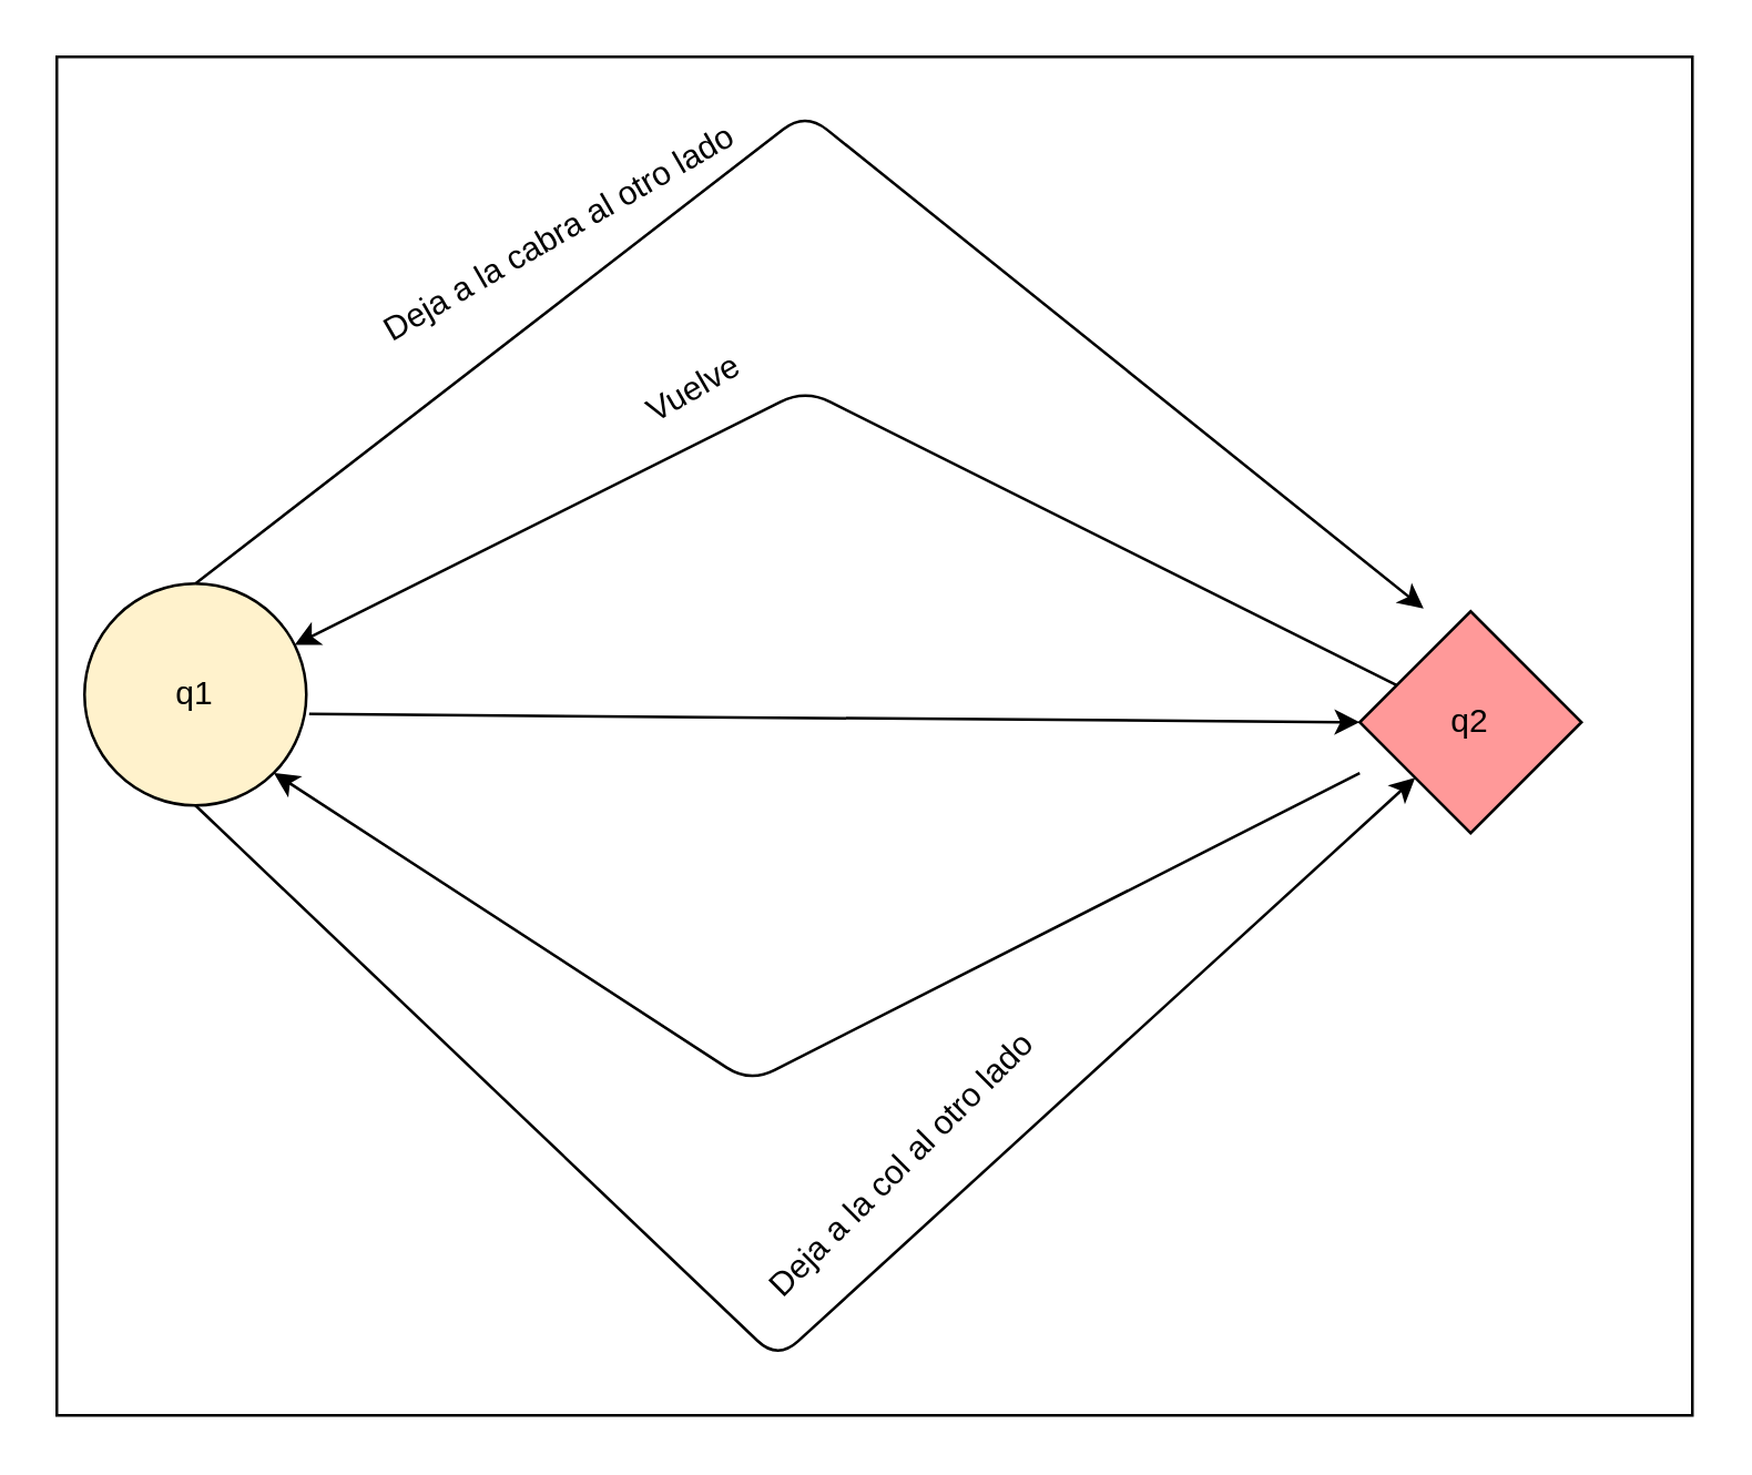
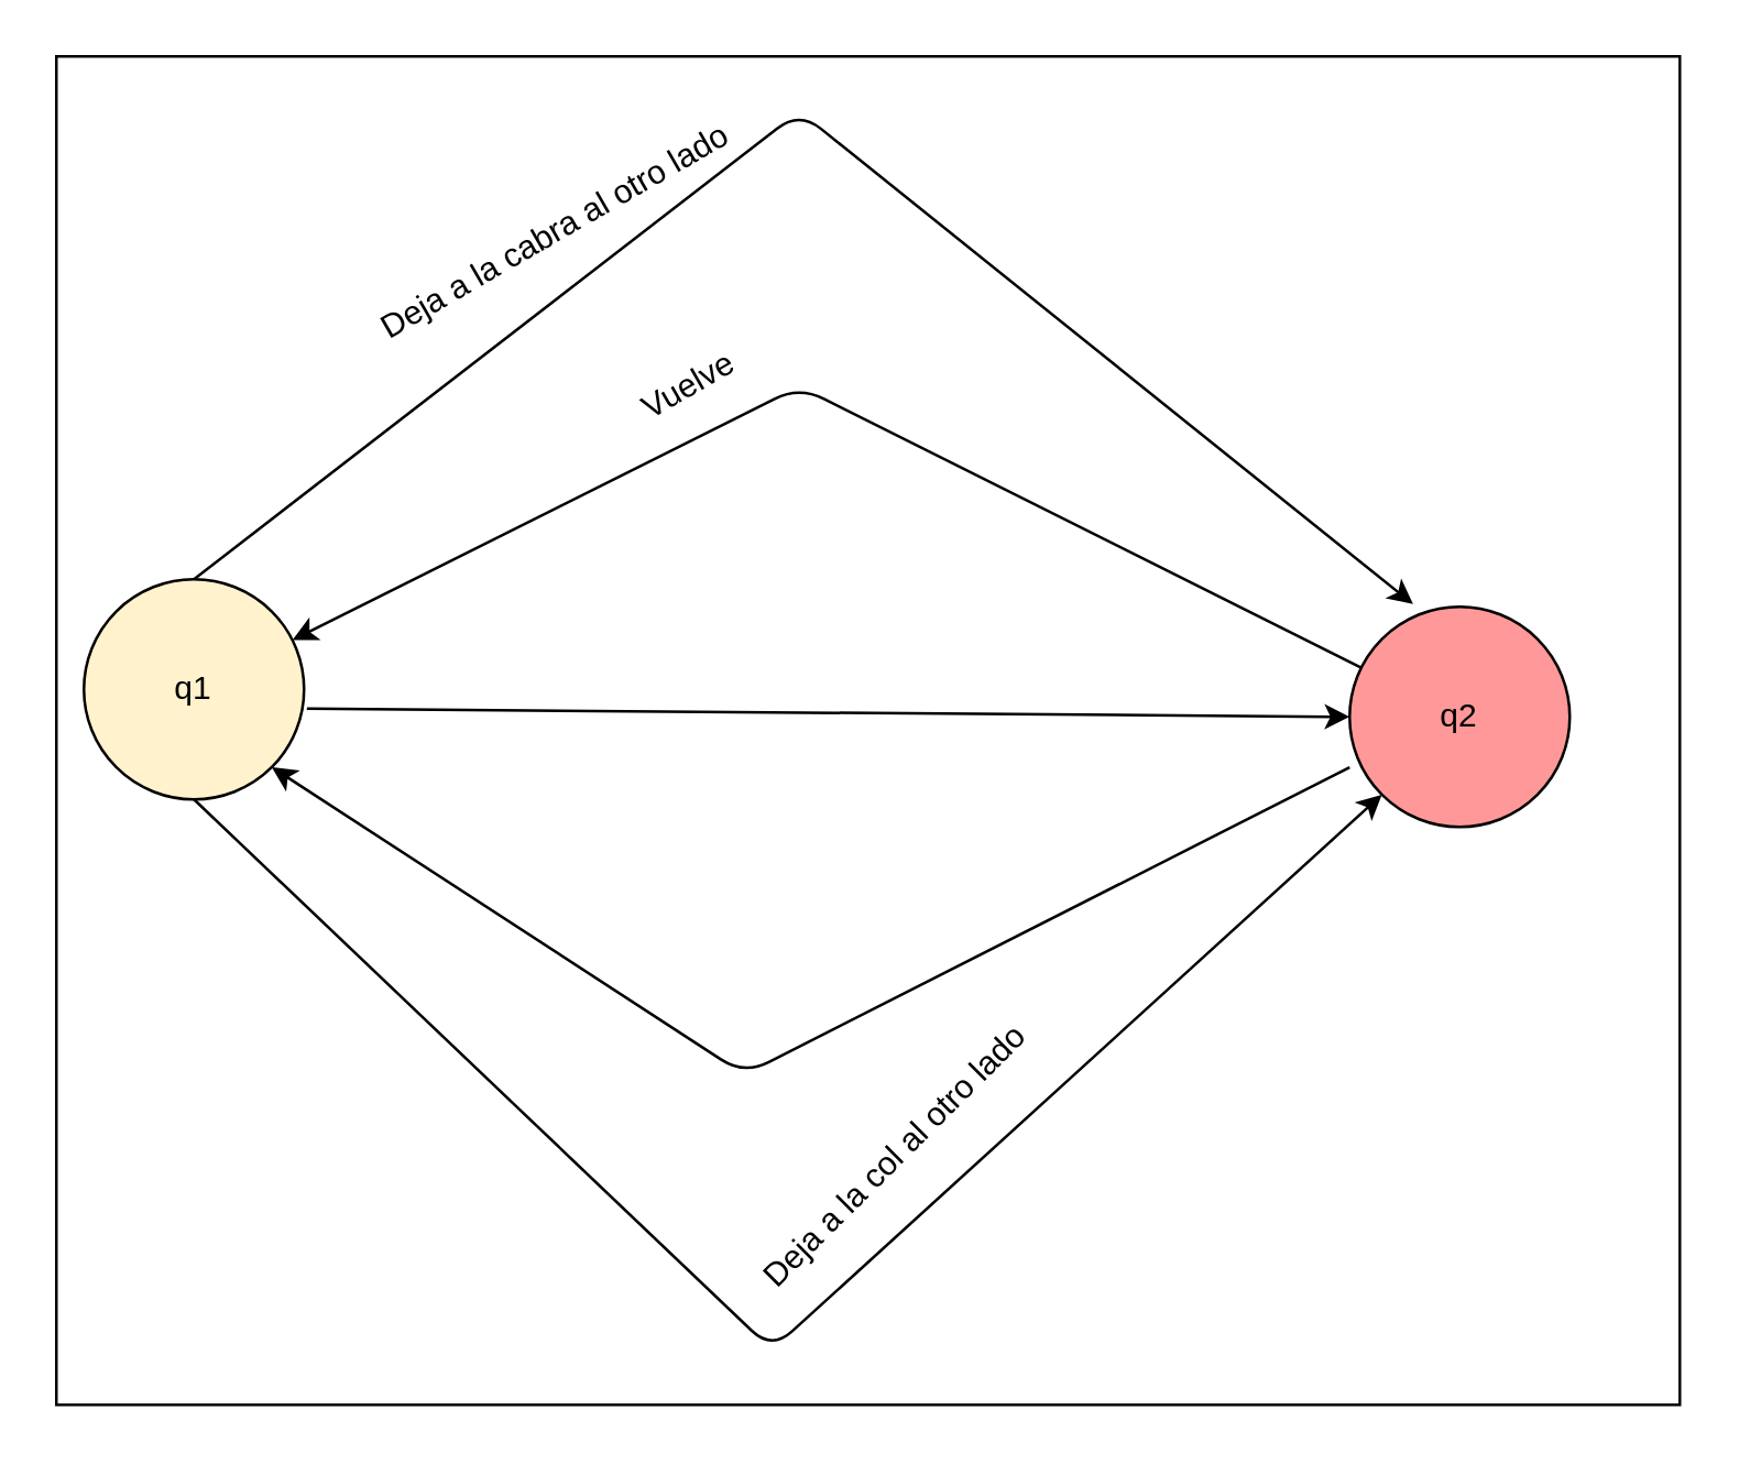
- <mxCell id="4" value="q2" style="rhombus;whiteSpace=wrap;html=1;aspect=fixed;fillColor=#FF9999;" vertex="1" parent="1"><mxGeometry x="490" y="220" width="80" height="80" as="geometry" /></mxCell>
+ <mxCell id="4" value="q2" style="ellipse;whiteSpace=wrap;html=1;aspect=fixed;fillColor=#FF9999;" vertex="1" parent="1"><mxGeometry x="490" y="220" width="80" height="80" as="geometry" /></mxCell>
